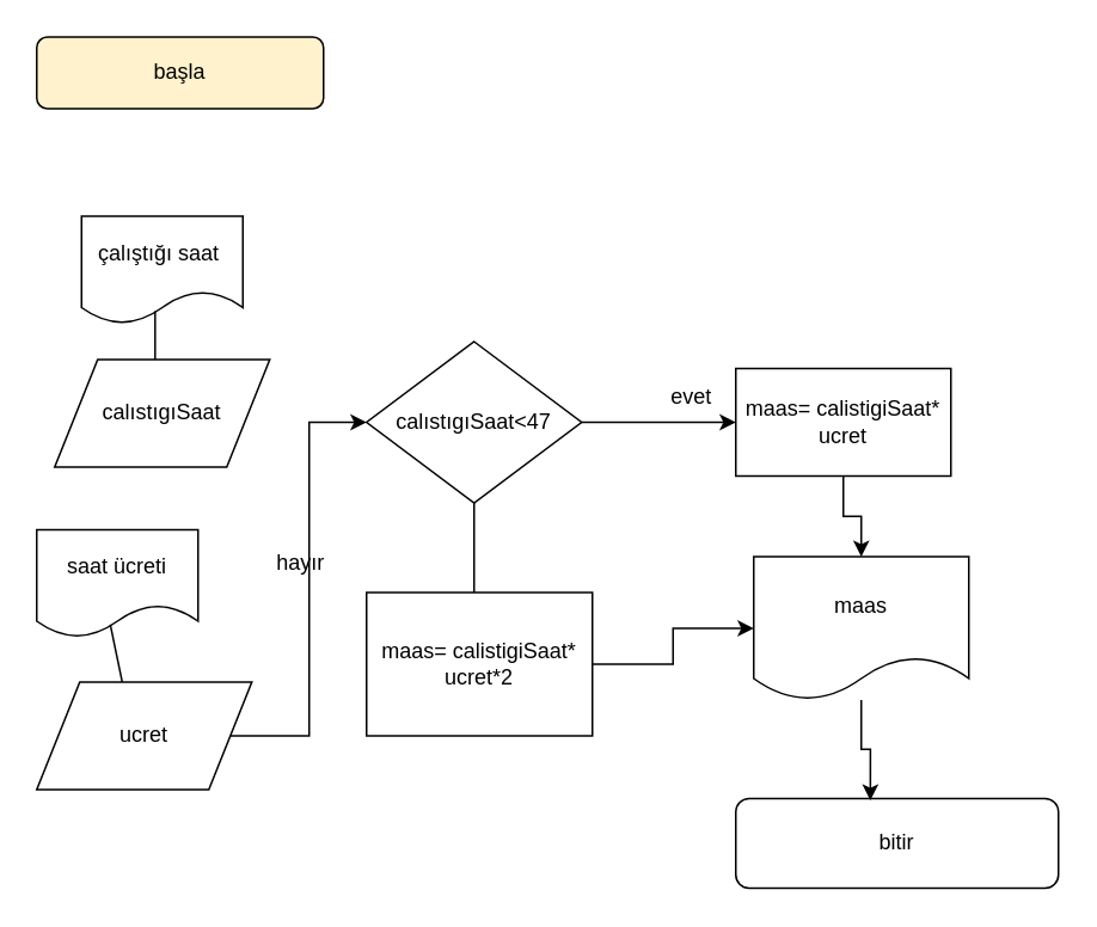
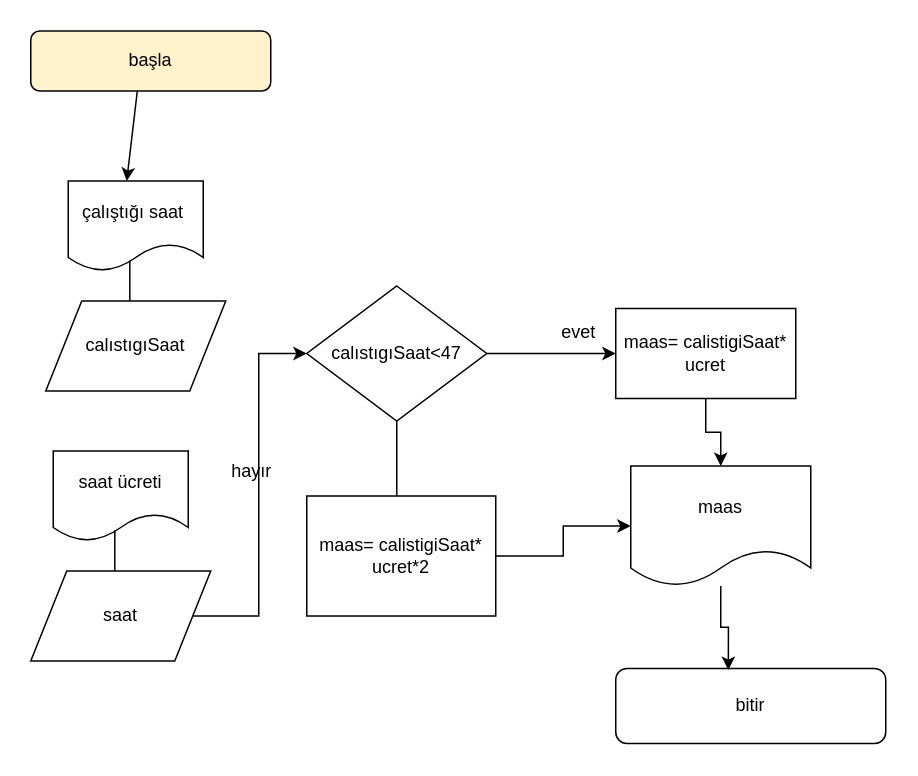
+ <mxCell id="4" value="" style="endArrow=classic;html=1;exitX=0.444;exitY=1;exitDx=0;exitDy=0;exitPerimeter=0;entryX=0.433;entryY=0;entryDx=0;entryDy=0;entryPerimeter=0;" edge="1" parent="1" source="2" target="3"><mxGeometry width="50" height="50" relative="1" as="geometry"><mxPoint x="94" y="181.98" as="sourcePoint" /><mxPoint x="290" y="230" as="targetPoint" /></mxGeometry></mxCell>
- <mxCell id="15" value="saat ücreti" style="shape=document;whiteSpace=wrap;html=1;boundedLbl=1;" vertex="1" parent="1"><mxGeometry x="20" y="295" width="90" height="60" as="geometry" /></mxCell>
+ <mxCell id="15" value="saat ücreti" style="shape=document;whiteSpace=wrap;html=1;boundedLbl=1;" vertex="1" parent="1"><mxGeometry x="35" y="300" width="90" height="60" as="geometry" /></mxCell>
- <mxCell id="18" value="ucret" style="shape=parallelogram;perimeter=parallelogramPerimeter;whiteSpace=wrap;html=1;" vertex="1" parent="1"><mxGeometry x="20" y="380" width="120" height="60" as="geometry" /></mxCell>
+ <mxCell id="18" value="saat" style="shape=parallelogram;perimeter=parallelogramPerimeter;whiteSpace=wrap;html=1;" vertex="1" parent="1"><mxGeometry x="20" y="380" width="120" height="60" as="geometry" /></mxCell>
